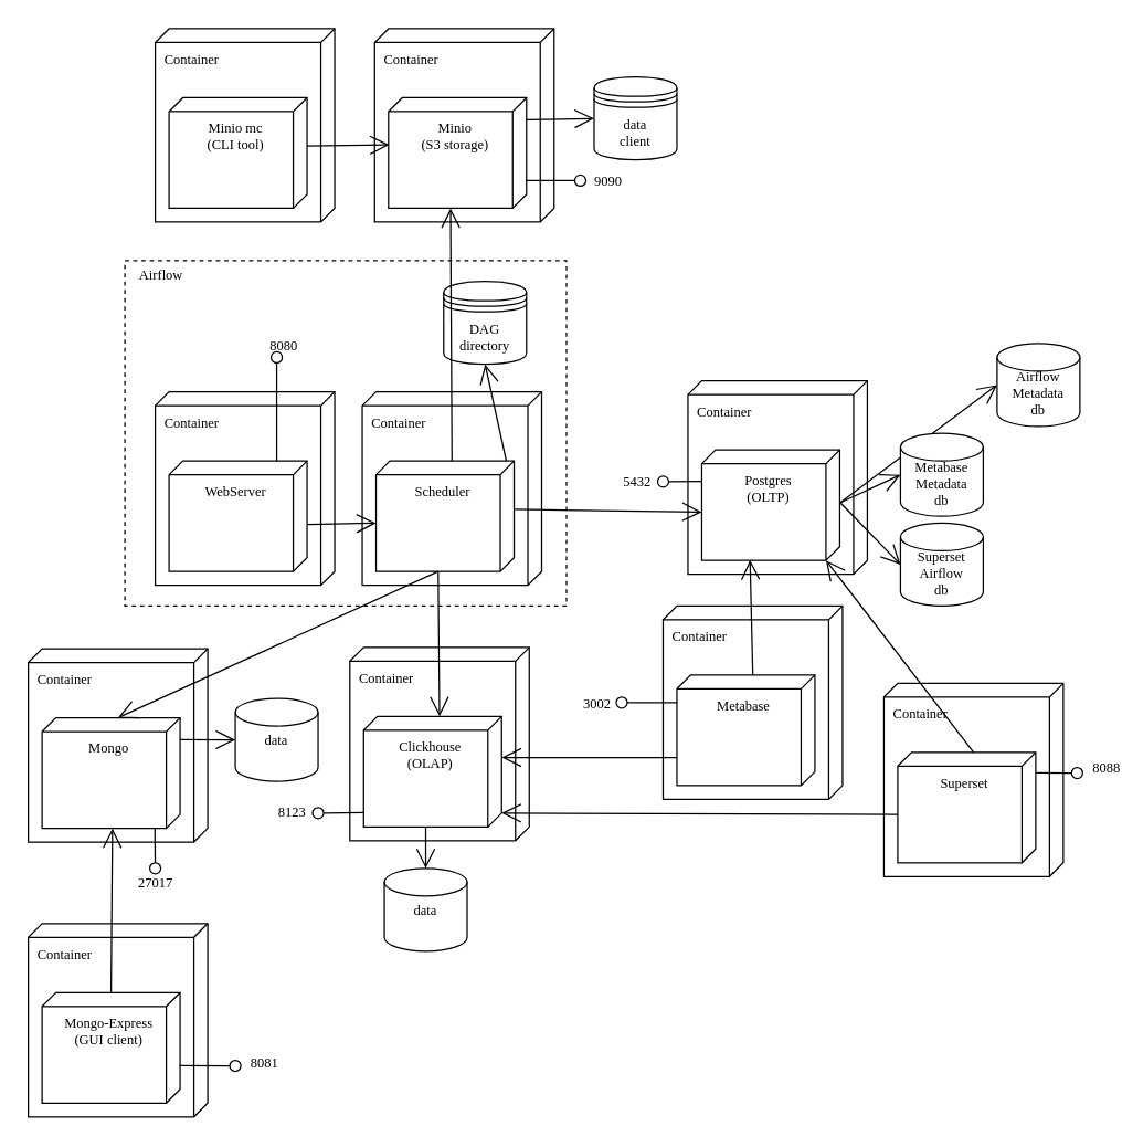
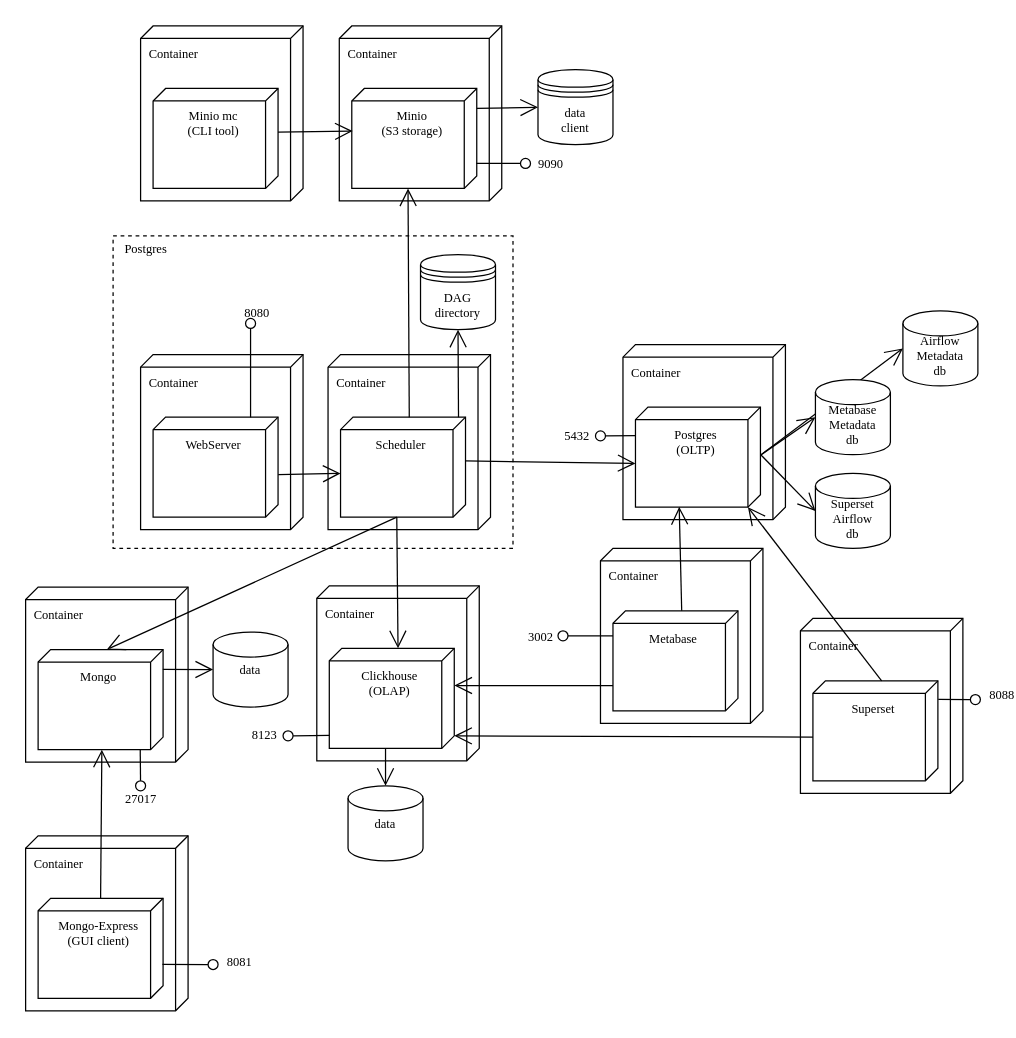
- <mxCell id="43" value="Airflow" style="text;html=1;align=center;verticalAlign=middle;resizable=0;points=[];autosize=1;strokeColor=none;fillColor=none;dashed=1;hachureGap=4;fontFamily=JetBrains Mono;fontSize=10;" parent="41" vertex="1"><mxGeometry x="-4.103" width="60" height="20" as="geometry" /></mxCell>
+ <mxCell id="43" value="Postgres" style="text;html=1;align=center;verticalAlign=middle;resizable=0;points=[];autosize=1;strokeColor=none;fillColor=none;dashed=1;hachureGap=4;fontFamily=JetBrains Mono;fontSize=10;" parent="41" vertex="1"><mxGeometry x="-4.103" width="60" height="20" as="geometry" /></mxCell>
- <mxCell id="7" value="DAG&lt;br style=&quot;font-size: 10px;&quot;&gt;directory" style="shape=datastore;whiteSpace=wrap;html=1;hachureGap=4;fontFamily=JetBrains Mono;fontSize=10;" parent="1" vertex="1"><mxGeometry x="321" y="203" width="60" height="60" as="geometry" /></mxCell>
+ <mxCell id="7" value="DAG&lt;br style=&quot;font-size: 10px;&quot;&gt;directory" style="shape=datastore;whiteSpace=wrap;html=1;hachureGap=4;fontFamily=JetBrains Mono;fontSize=10;" parent="1" vertex="1"><mxGeometry x="336" y="203" width="60" height="60" as="geometry" /></mxCell>
- <mxCell id="39" value="&lt;br style=&quot;font-size: 10px;&quot;&gt;Metabase Metadata&lt;br style=&quot;font-size: 10px;&quot;&gt;db" style="strokeWidth=1;html=1;shape=mxgraph.flowchart.database;whiteSpace=wrap;hachureGap=4;fontFamily=JetBrains Mono;fontSize=10;" parent="1" vertex="1"><mxGeometry x="652" y="313" width="60" height="60" as="geometry" /></mxCell>
+ <mxCell id="39" value="&lt;br style=&quot;font-size: 10px;&quot;&gt;Metabase Metadata&lt;br style=&quot;font-size: 10px;&quot;&gt;db" style="strokeWidth=1;html=1;shape=mxgraph.flowchart.database;whiteSpace=wrap;hachureGap=4;fontFamily=JetBrains Mono;fontSize=10;" parent="1" vertex="1"><mxGeometry x="652" y="303" width="60" height="60" as="geometry" /></mxCell>
